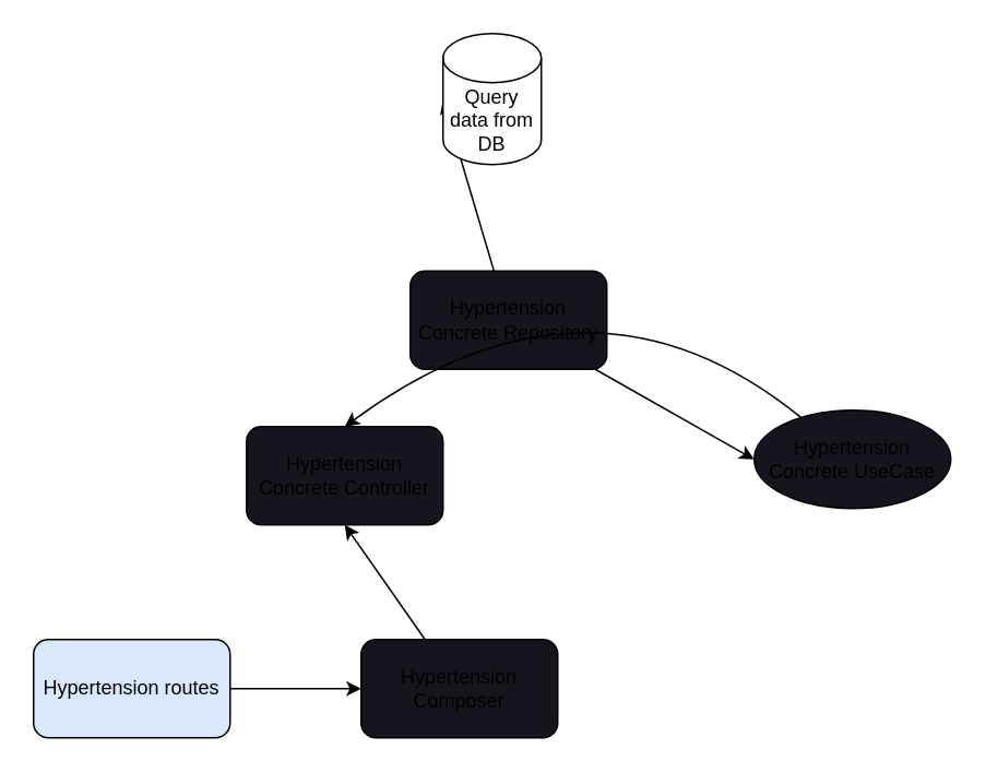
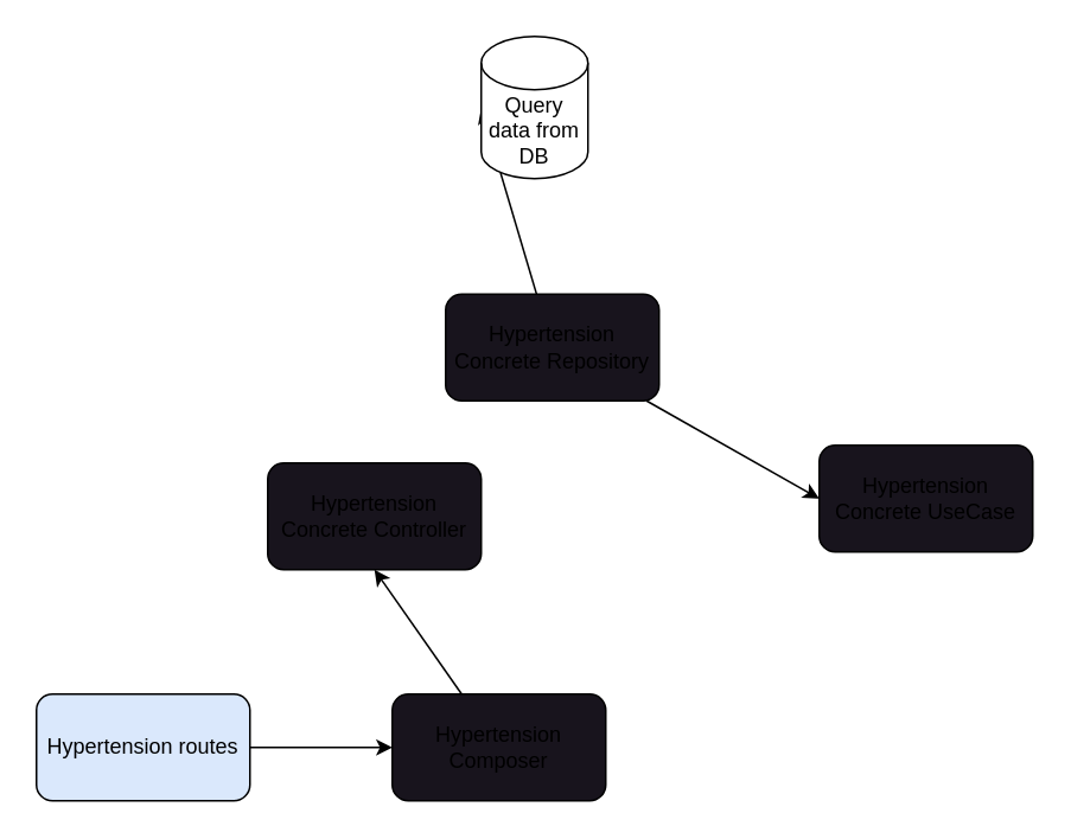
- <mxCell id="9" style="edgeStyle=none;html=1;entryX=0.5;entryY=0;entryDx=0;entryDy=0;curved=1;" edge="1" parent="1" source="10" target="11"><mxGeometry relative="1" as="geometry"><Array as="points"><mxPoint x="360" y="150" /></Array></mxGeometry></mxCell>
- <mxCell id="10" value="Hypertension Concrete UseCase" style="ellipse;whiteSpace=wrap;html=1;fillColor=rgb(24, 20, 29);" vertex="1" parent="1"><mxGeometry x="460" y="250" width="120" height="60" as="geometry" /></mxCell>
+ <mxCell id="10" value="Hypertension Concrete UseCase" style="whiteSpace=wrap;html=1;fillColor=rgb(24, 20, 29);rounded=1;" vertex="1" parent="1"><mxGeometry x="460" y="250" width="120" height="60" as="geometry" /></mxCell>
